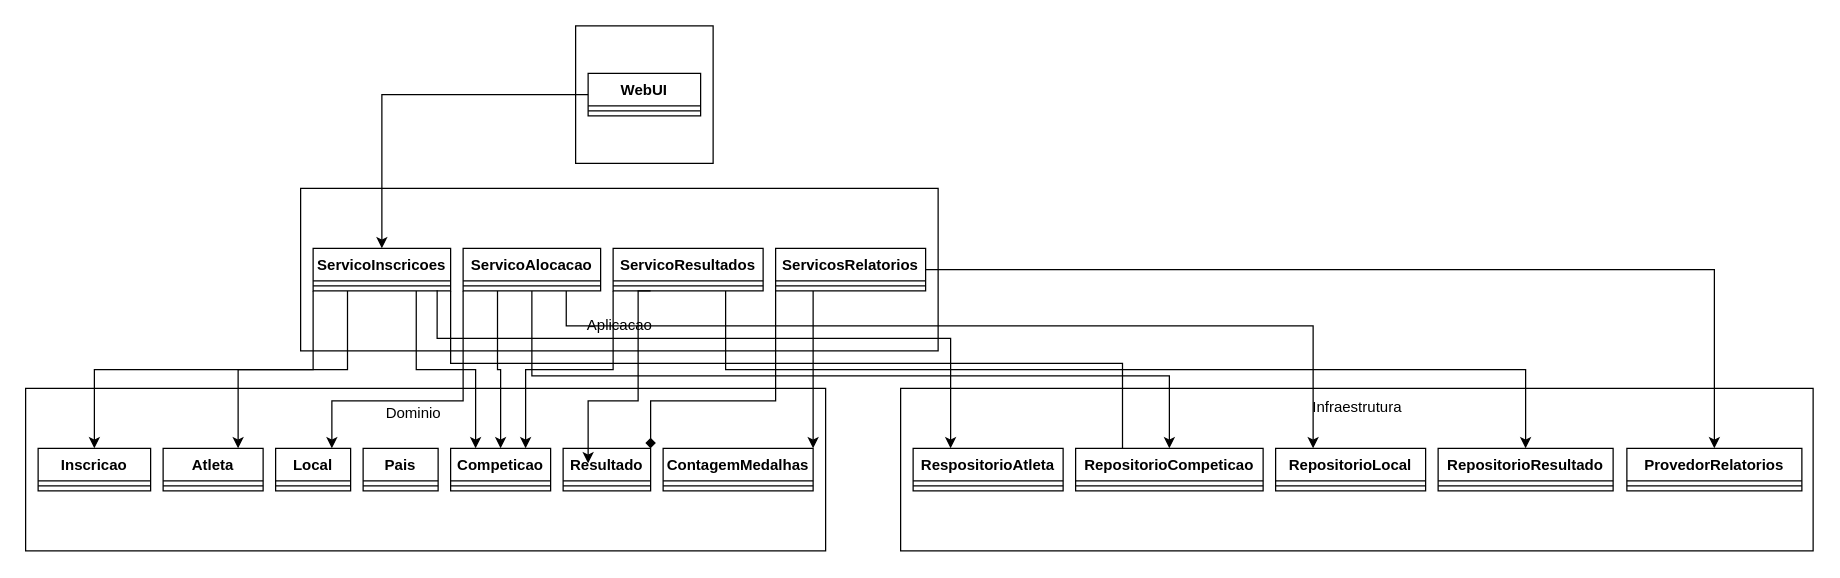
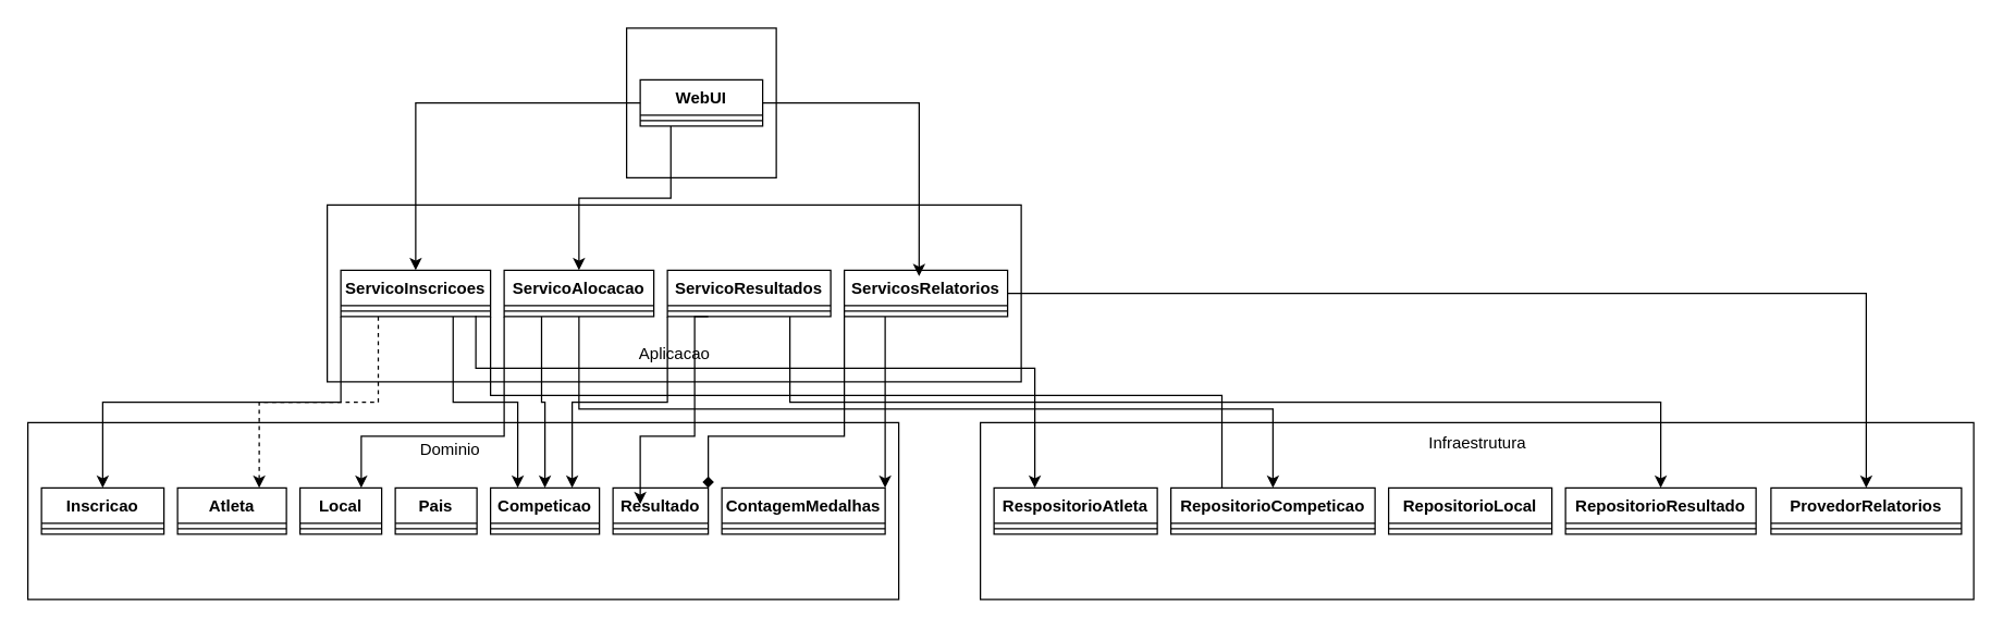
+ <mxCell id="43" style="edgeStyle=orthogonalEdgeStyle;rounded=0;orthogonalLoop=1;jettySize=auto;html=1;exitX=1;exitY=0.5;exitDx=0;exitDy=0;entryX=0.458;entryY=0.127;entryDx=0;entryDy=0;entryPerimeter=0;" edge="1" parent="1" source="3" target="13"><mxGeometry relative="1" as="geometry" /></mxCell>
+ <mxCell id="44" style="edgeStyle=orthogonalEdgeStyle;rounded=0;orthogonalLoop=1;jettySize=auto;html=1;exitX=0.25;exitY=1;exitDx=0;exitDy=0;" edge="1" parent="1" source="3" target="9"><mxGeometry relative="1" as="geometry" /></mxCell>
- <mxCell id="58" style="edgeStyle=orthogonalEdgeStyle;rounded=0;orthogonalLoop=1;jettySize=auto;html=1;exitX=0.75;exitY=1;exitDx=0;exitDy=0;entryX=0.25;entryY=0;entryDx=0;entryDy=0;" edge="1" parent="1" source="9" target="37"><mxGeometry relative="1" as="geometry"><Array as="points"><mxPoint x="453" y="260" /><mxPoint x="1050" y="260" /></Array></mxGeometry></mxCell>
- <mxCell id="47" style="edgeStyle=orthogonalEdgeStyle;rounded=0;orthogonalLoop=1;jettySize=auto;html=1;exitX=0.25;exitY=1;exitDx=0;exitDy=0;entryX=0.75;entryY=0;entryDx=0;entryDy=0;" edge="1" parent="1" source="6" target="19"><mxGeometry relative="1" as="geometry" /></mxCell>
+ <mxCell id="47" style="edgeStyle=orthogonalEdgeStyle;rounded=0;orthogonalLoop=1;jettySize=auto;html=1;exitX=0.25;exitY=1;exitDx=0;exitDy=0;entryX=0.75;entryY=0;entryDx=0;entryDy=0;dashed=1;" edge="1" parent="1" source="6" target="19"><mxGeometry relative="1" as="geometry" /></mxCell>
